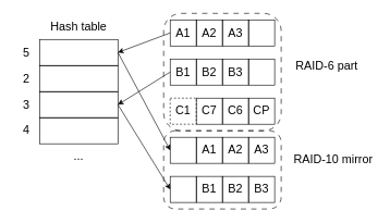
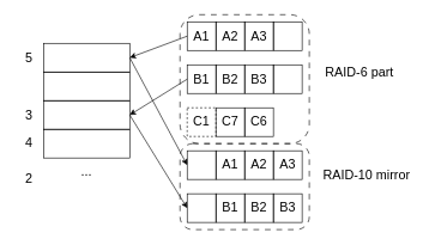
- <mxCell id="12" value="&lt;font style=&quot;font-size: 18px;&quot;&gt;Hash table&lt;/font&gt;" style="rounded=0;whiteSpace=wrap;html=1;fillColor=none;strokeColor=none;" vertex="1" parent="1"><mxGeometry x="60" width="120" height="40" as="geometry" y="20" /></mxCell>
- <mxCell id="6" value="&lt;font style=&quot;font-size: 18px;&quot;&gt;2&lt;/font&gt;" style="rounded=0;whiteSpace=wrap;html=1;fillColor=none;strokeColor=none;" vertex="1" parent="1"><mxGeometry y="100" width="40" height="40" as="geometry" x="20" /></mxCell>
+ <mxCell id="6" value="&lt;font style=&quot;font-size: 18px;&quot;&gt;2&lt;/font&gt;" style="rounded=0;whiteSpace=wrap;html=1;fillColor=none;strokeColor=none;" vertex="1" parent="1"><mxGeometry x="20" y="230" width="40" height="40" as="geometry" /></mxCell>
- <mxCell id="32" value="&lt;div&gt;&lt;font style=&quot;font-size: 18px;&quot;&gt;CP&lt;/font&gt;&lt;/div&gt;" style="rounded=0;whiteSpace=wrap;html=1;gradientColor=none;fillColor=none;" vertex="1" parent="1"><mxGeometry x="380" y="150" width="40" height="40" as="geometry" /></mxCell>
